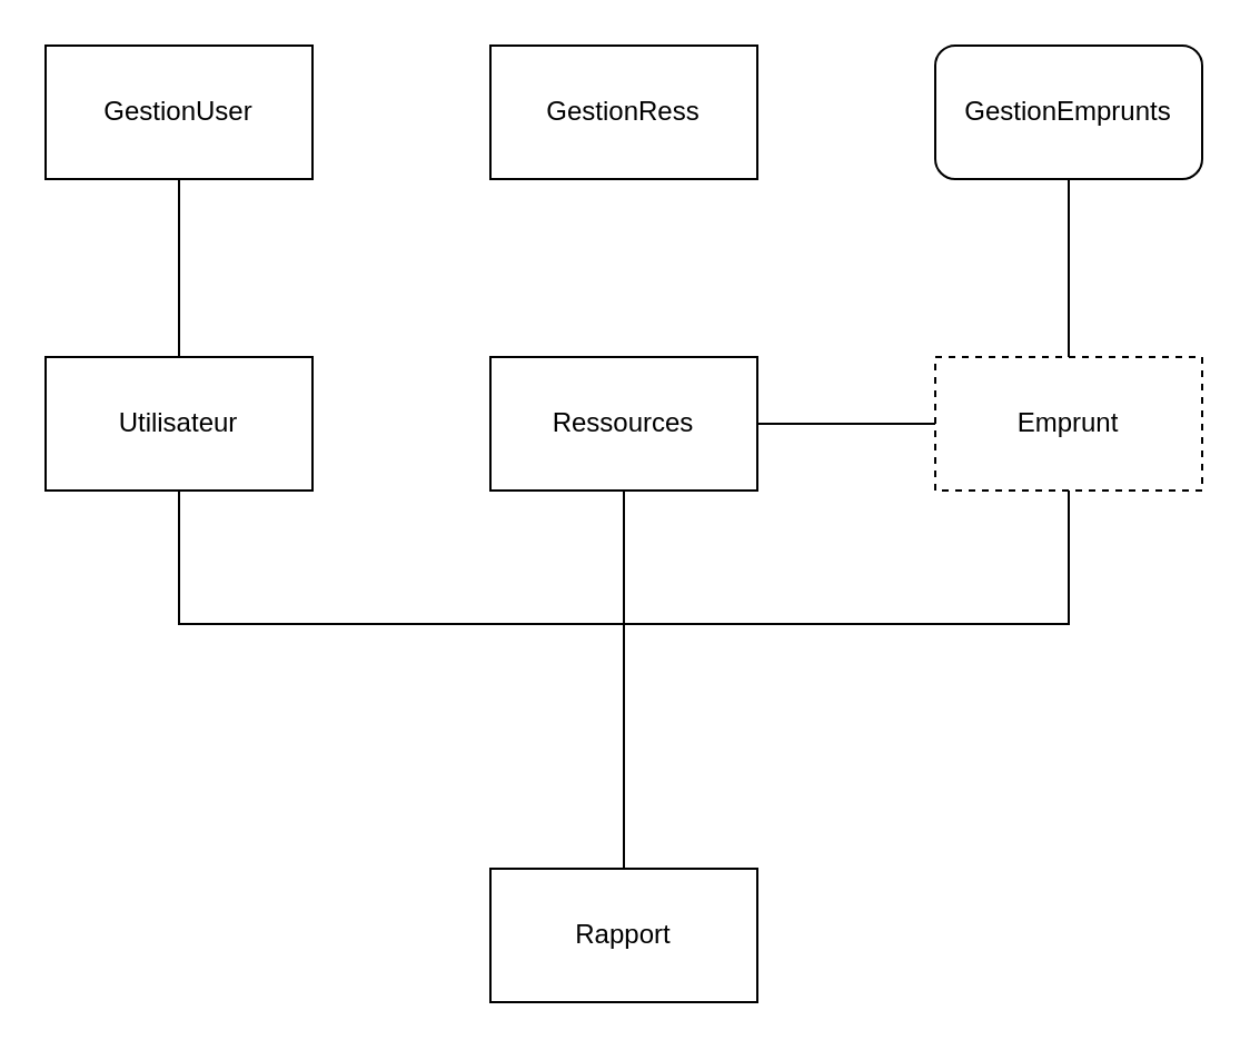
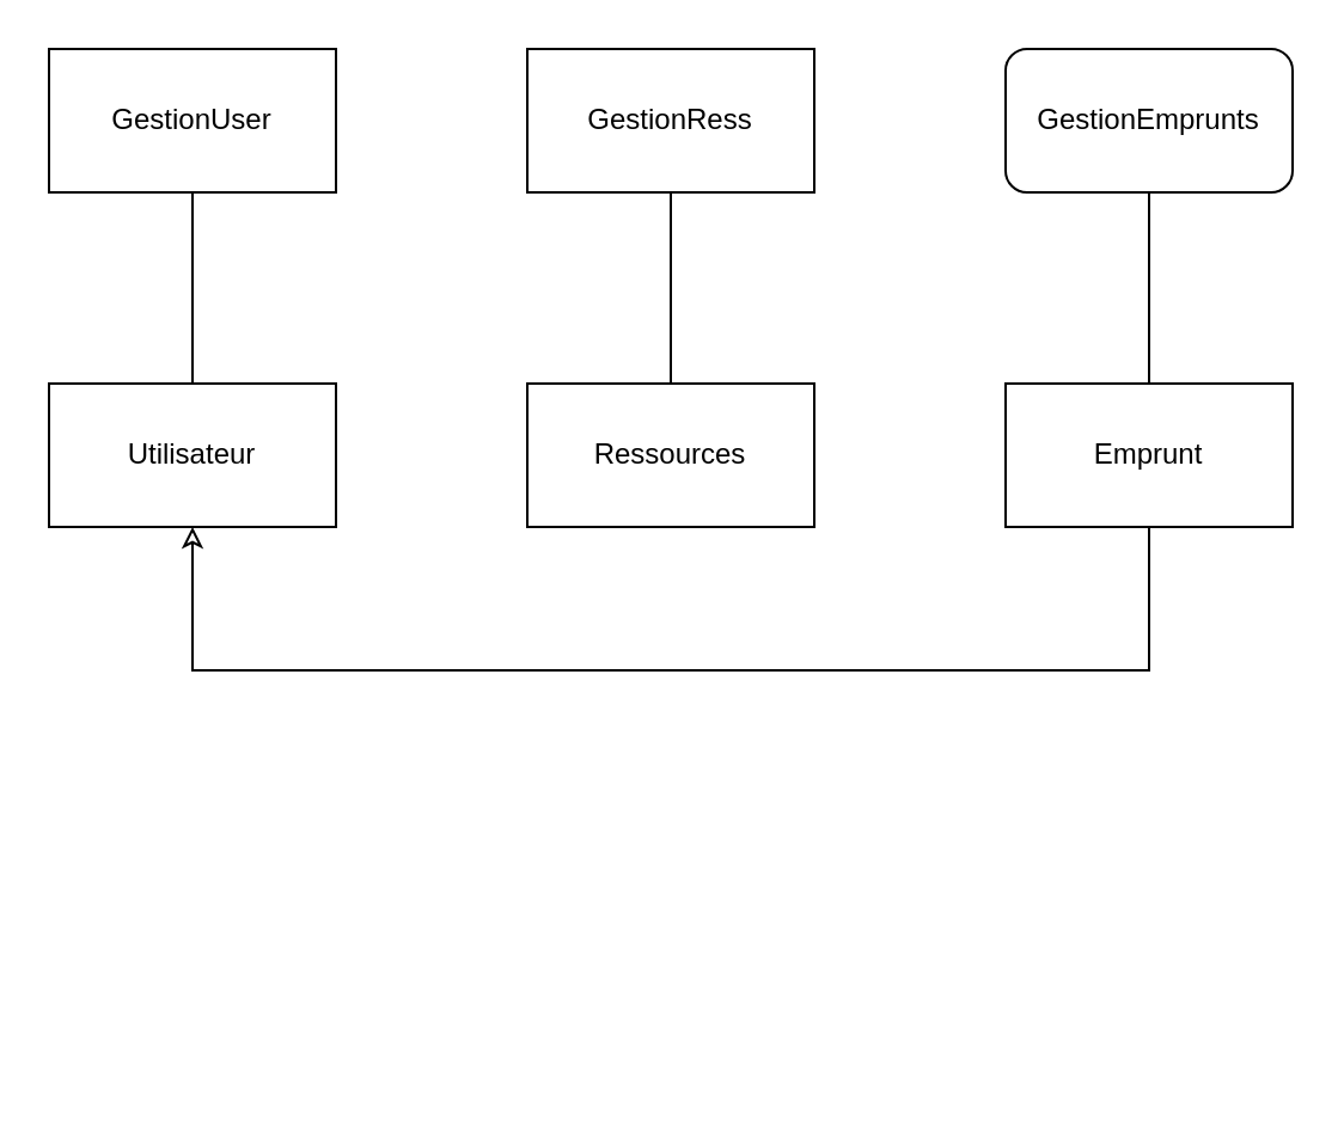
+ <mxCell id="4" style="edgeStyle=orthogonalEdgeStyle;rounded=0;orthogonalLoop=1;jettySize=auto;html=1;entryX=0.5;entryY=0;entryDx=0;entryDy=0;endArrow=none;endFill=0;" edge="1" parent="1" source="5" target="11"><mxGeometry relative="1" as="geometry" /></mxCell>
- <mxCell id="9" style="edgeStyle=orthogonalEdgeStyle;rounded=0;orthogonalLoop=1;jettySize=auto;html=1;entryX=0;entryY=0.5;entryDx=0;entryDy=0;endArrow=none;endFill=0;" edge="1" parent="1" source="11" target="13"><mxGeometry relative="1" as="geometry" /></mxCell>
- <mxCell id="13" value="Emprunt" style="rounded=0;whiteSpace=wrap;html=1;dashed=1;" vertex="1" parent="1"><mxGeometry x="420" y="160" width="120" height="60" as="geometry" /></mxCell>
+ <mxCell id="13" value="Emprunt" style="rounded=0;whiteSpace=wrap;html=1;" vertex="1" parent="1"><mxGeometry x="420" y="160" width="120" height="60" as="geometry" /></mxCell>
- <mxCell id="12" style="edgeStyle=orthogonalEdgeStyle;rounded=0;orthogonalLoop=1;jettySize=auto;html=1;entryX=0.5;entryY=1;entryDx=0;entryDy=0;endArrow=none;endFill=0;" edge="1" parent="1" source="13" target="8"><mxGeometry relative="1" as="geometry"><Array as="points"><mxPoint x="480" y="280" /><mxPoint x="80" y="280" /></Array></mxGeometry></mxCell>
+ <mxCell id="12" style="edgeStyle=orthogonalEdgeStyle;rounded=0;orthogonalLoop=1;jettySize=auto;html=1;entryX=0.5;entryY=1;entryDx=0;entryDy=0;endArrow=classic;endFill=0;" edge="1" parent="1" source="13" target="8"><mxGeometry relative="1" as="geometry"><Array as="points"><mxPoint x="480" y="280" /><mxPoint x="80" y="280" /></Array></mxGeometry></mxCell>
- <mxCell id="10" style="edgeStyle=orthogonalEdgeStyle;rounded=0;orthogonalLoop=1;jettySize=auto;html=1;entryX=0.5;entryY=0;entryDx=0;entryDy=0;endArrow=none;endFill=0;" edge="1" parent="1" source="11" target="14"><mxGeometry relative="1" as="geometry" /></mxCell>
- <mxCell id="14" value="Rapport" style="rounded=0;whiteSpace=wrap;html=1;" vertex="1" parent="1"><mxGeometry x="220" y="390" width="120" height="60" as="geometry" /></mxCell>
